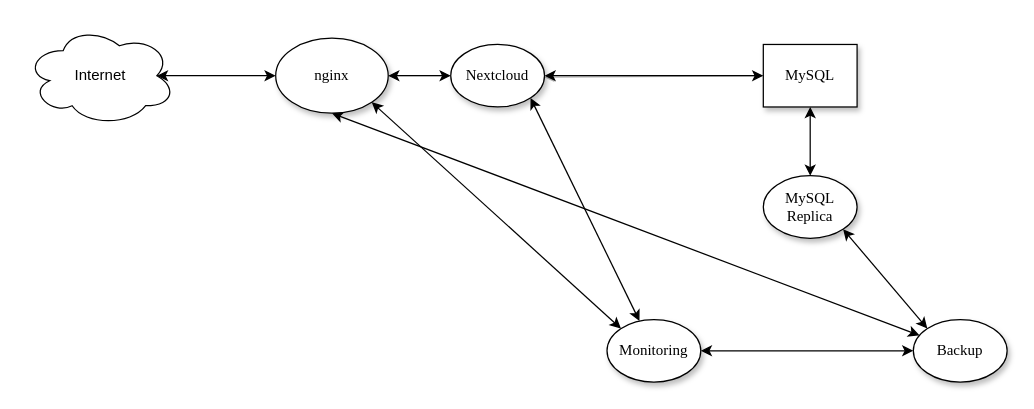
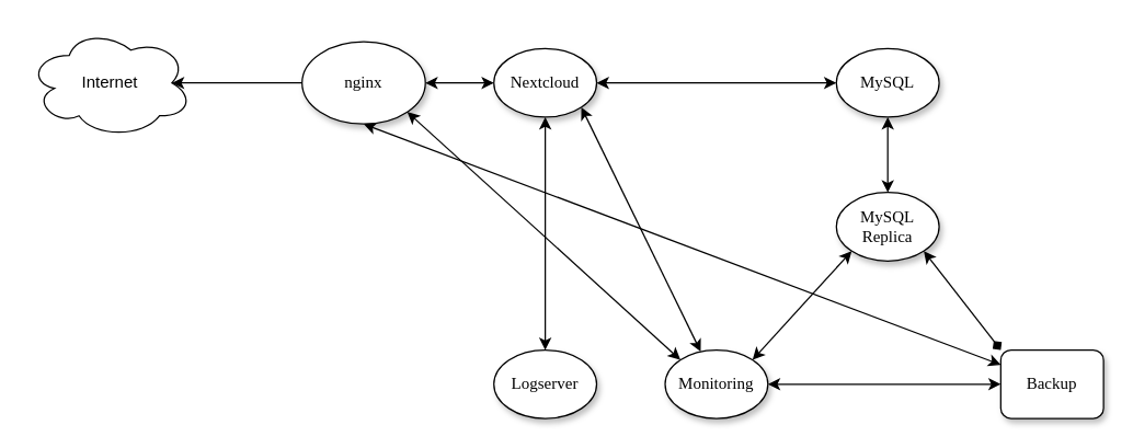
- <mxCell id="21" style="edgeStyle=none;rounded=1;orthogonalLoop=1;jettySize=auto;html=1;exitX=0.875;exitY=0.5;exitDx=0;exitDy=0;exitPerimeter=0;entryX=0;entryY=0.5;entryDx=0;entryDy=0;startArrow=classic;startFill=1;" edge="1" parent="1" source="22" target="6"><mxGeometry relative="1" as="geometry" /></mxCell>
+ <mxCell id="21" style="edgeStyle=none;rounded=1;orthogonalLoop=1;jettySize=auto;html=1;exitX=0.875;exitY=0.5;exitDx=0;exitDy=0;exitPerimeter=0;entryX=0;entryY=0.5;entryDx=0;entryDy=0;startArrow=classic;startFill=1;endArrow=none;" edge="1" parent="1" source="22" target="6"><mxGeometry relative="1" as="geometry" /></mxCell>
- <mxCell id="17" value="&lt;span&gt;MySQL&lt;/span&gt;" style="whiteSpace=wrap;html=1;shadow=1;comic=0;labelBackgroundColor=none;strokeWidth=1;fontFamily=Verdana;fontSize=12;align=center;rounded=0;" parent="1" vertex="1"><mxGeometry x="610" y="35" width="75" height="50" as="geometry" /></mxCell>
+ <mxCell id="17" value="&lt;span&gt;MySQL&lt;/span&gt;" style="ellipse;whiteSpace=wrap;html=1;rounded=0;shadow=1;comic=0;labelBackgroundColor=none;strokeWidth=1;fontFamily=Verdana;fontSize=12;align=center;" parent="1" vertex="1"><mxGeometry x="610" y="35" width="75" height="50" as="geometry" /></mxCell>
+ <mxCell id="9" style="edgeStyle=none;rounded=1;orthogonalLoop=1;jettySize=auto;html=1;exitX=0.5;exitY=1;exitDx=0;exitDy=0;startArrow=classic;startFill=1;" edge="1" parent="1" source="11" target="18"><mxGeometry relative="1" as="geometry" /></mxCell>
+ <mxCell id="13" style="edgeStyle=none;rounded=1;orthogonalLoop=1;jettySize=auto;html=1;exitX=0;exitY=1;exitDx=0;exitDy=0;entryX=1;entryY=0;entryDx=0;entryDy=0;startArrow=classic;startFill=1;" edge="1" parent="1" source="15" target="20"><mxGeometry relative="1" as="geometry" /></mxCell>
- <mxCell id="14" style="edgeStyle=none;rounded=1;orthogonalLoop=1;jettySize=auto;html=1;exitX=1;exitY=1;exitDx=0;exitDy=0;entryX=0;entryY=0;entryDx=0;entryDy=0;startArrow=classic;startFill=1;" edge="1" parent="1" source="15" target="16"><mxGeometry relative="1" as="geometry" /></mxCell>
+ <mxCell id="14" style="edgeStyle=none;rounded=1;orthogonalLoop=1;jettySize=auto;html=1;exitX=1;exitY=1;exitDx=0;exitDy=0;entryX=0;entryY=0;entryDx=0;entryDy=0;startArrow=classic;startFill=1;endArrow=diamond;" edge="1" parent="1" source="15" target="16"><mxGeometry relative="1" as="geometry" /></mxCell>
+ <mxCell id="18" value="&lt;span&gt;Logserver&lt;/span&gt;" style="ellipse;whiteSpace=wrap;html=1;rounded=0;shadow=1;comic=0;labelBackgroundColor=none;strokeWidth=1;fontFamily=Verdana;fontSize=12;align=center;" parent="1" vertex="1"><mxGeometry x="360" y="255" width="75" height="50" as="geometry" /></mxCell>
- <mxCell id="16" value="Backup&lt;br&gt;" style="ellipse;whiteSpace=wrap;html=1;rounded=0;shadow=1;comic=0;labelBackgroundColor=none;strokeWidth=1;fontFamily=Verdana;fontSize=12;align=center;" parent="1" vertex="1"><mxGeometry x="730" y="255" width="75" height="50" as="geometry" /></mxCell>
+ <mxCell id="16" value="Backup&lt;br&gt;" style="whiteSpace=wrap;html=1;shadow=1;comic=0;labelBackgroundColor=none;strokeWidth=1;fontFamily=Verdana;fontSize=12;align=center;rounded=1;" parent="1" vertex="1"><mxGeometry x="730" y="255" width="75" height="50" as="geometry" /></mxCell>
